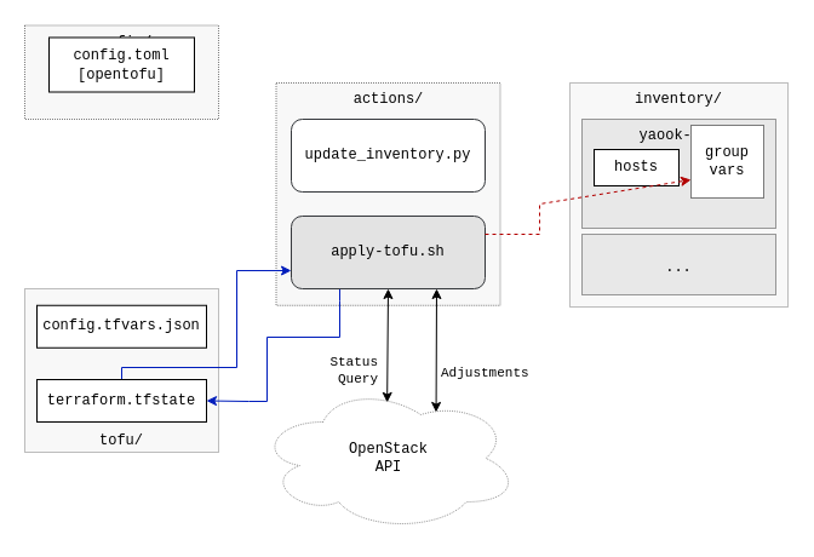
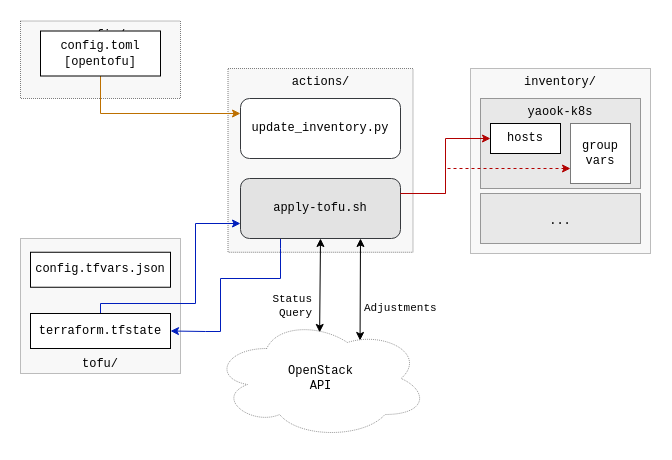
+ <mxCell id="5" style="edgeStyle=none;rounded=0;html=1;exitX=0.5;exitY=1;exitDx=0;exitDy=0;entryX=0;entryY=0.25;entryDx=0;entryDy=0;startArrow=none;startFill=0;fillColor=#f0a30a;strokeColor=#BD7000;" parent="1" source="6" target="22" edge="1"><mxGeometry relative="1" as="geometry"><Array as="points"><mxPoint x="100" y="113" /></Array></mxGeometry></mxCell>
- <mxCell id="16" value="group&lt;br&gt;vars" style="rounded=0;whiteSpace=wrap;html=1;fontFamily=Courier New;verticalAlign=middle;dashed=1;dashPattern=1 1;" parent="1" vertex="1"><mxGeometry x="570" y="103" width="60" height="60" as="geometry" /></mxCell>
+ <mxCell id="16" value="group&lt;br&gt;vars" style="rounded=0;whiteSpace=wrap;html=1;fontFamily=Courier New;verticalAlign=middle;dashed=1;dashPattern=1 1;" parent="1" vertex="1"><mxGeometry x="570" y="123" width="60" height="60" as="geometry" /></mxCell>
+ <mxCell id="19" style="edgeStyle=none;rounded=0;html=1;exitX=1;exitY=0.25;exitDx=0;exitDy=0;entryX=0;entryY=0.5;entryDx=0;entryDy=0;fontFamily=Courier New;fillColor=#e51400;strokeColor=#B20000;" parent="1" source="11" target="15" edge="1"><mxGeometry relative="1" as="geometry"><Array as="points"><mxPoint x="445" y="193" /><mxPoint x="445" y="138" /></Array></mxGeometry></mxCell>
